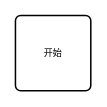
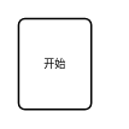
- <mxCell id="2" value="开始" style="rounded=1;whiteSpace=wrap;html=1;absoluteArcSize=1;arcSize=14;strokeWidth=2;" vertex="1" parent="1"><mxGeometry x="20" y="20" width="100" height="100" as="geometry" /></mxCell>
+ <mxCell id="2" value="开始" style="rounded=1;whiteSpace=wrap;html=1;absoluteArcSize=1;arcSize=14;strokeWidth=2;" vertex="1" parent="1"><mxGeometry x="20" y="20" width="80" height="100" as="geometry" /></mxCell>
